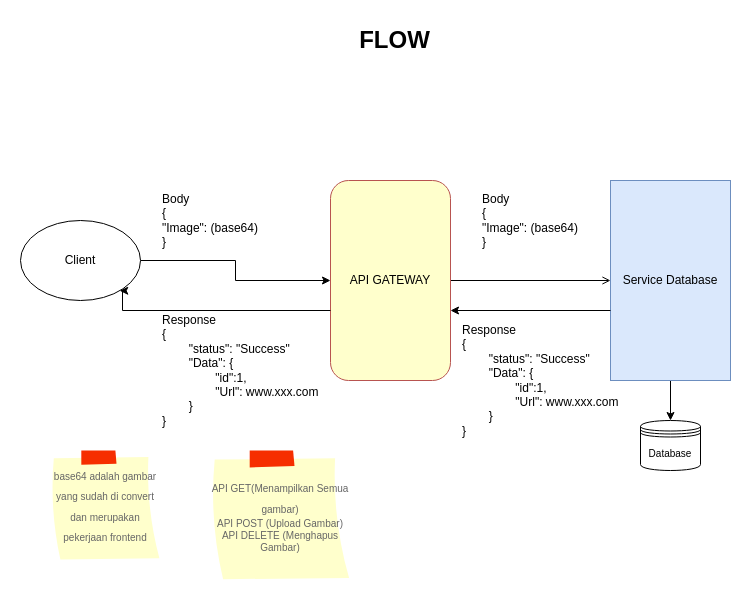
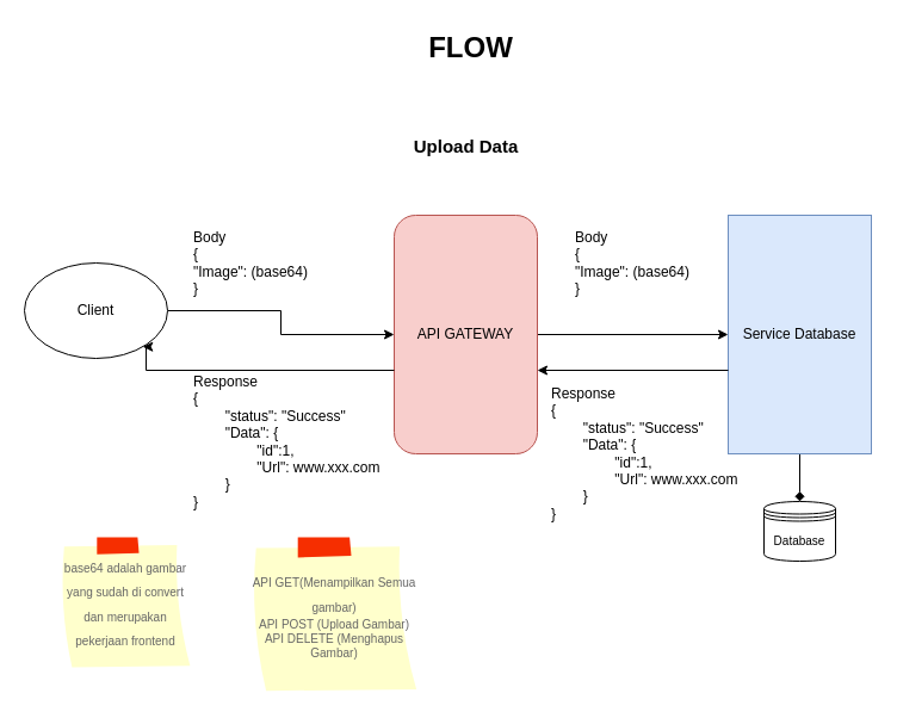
+ <mxCell id="17" value="&lt;font style=&quot;font-size: 15px;&quot;&gt;Upload Data&lt;/font&gt;" style="text;strokeColor=none;fillColor=none;html=1;fontSize=24;fontStyle=1;verticalAlign=middle;align=center;" vertex="1" parent="1"><mxGeometry x="340" y="100" width="100" height="40" as="geometry" /></mxCell>
- <mxCell id="5" value="API GATEWAY" style="rounded=1;whiteSpace=wrap;html=1;fillColor=#ffffcc;strokeColor=#b85450;" vertex="1" parent="1"><mxGeometry x="330" y="180" width="120" height="200" as="geometry" /></mxCell>
+ <mxCell id="5" value="API GATEWAY" style="rounded=1;whiteSpace=wrap;html=1;fillColor=#f8cecc;strokeColor=#b85450;" vertex="1" parent="1"><mxGeometry x="330" y="180" width="120" height="200" as="geometry" /></mxCell>
- <mxCell id="4" style="edgeStyle=orthogonalEdgeStyle;rounded=0;orthogonalLoop=1;jettySize=auto;html=1;entryX=0;entryY=0.5;entryDx=0;entryDy=0;fontFamily=Helvetica;fontSize=10;endArrow=open;" edge="1" parent="1" source="5" target="7"><mxGeometry relative="1" as="geometry" /></mxCell>
+ <mxCell id="4" style="edgeStyle=orthogonalEdgeStyle;rounded=0;orthogonalLoop=1;jettySize=auto;html=1;entryX=0;entryY=0.5;entryDx=0;entryDy=0;fontFamily=Helvetica;fontSize=10;" edge="1" parent="1" source="5" target="7"><mxGeometry relative="1" as="geometry" /></mxCell>
- <mxCell id="6" style="edgeStyle=orthogonalEdgeStyle;rounded=0;orthogonalLoop=1;jettySize=auto;html=1;fontFamily=Helvetica;fontSize=10;" edge="1" parent="1" source="7" target="12"><mxGeometry relative="1" as="geometry" /></mxCell>
+ <mxCell id="6" style="edgeStyle=orthogonalEdgeStyle;rounded=0;orthogonalLoop=1;jettySize=auto;html=1;fontFamily=Helvetica;fontSize=10;endArrow=diamond;" edge="1" parent="1" source="7" target="12"><mxGeometry relative="1" as="geometry" /></mxCell>
